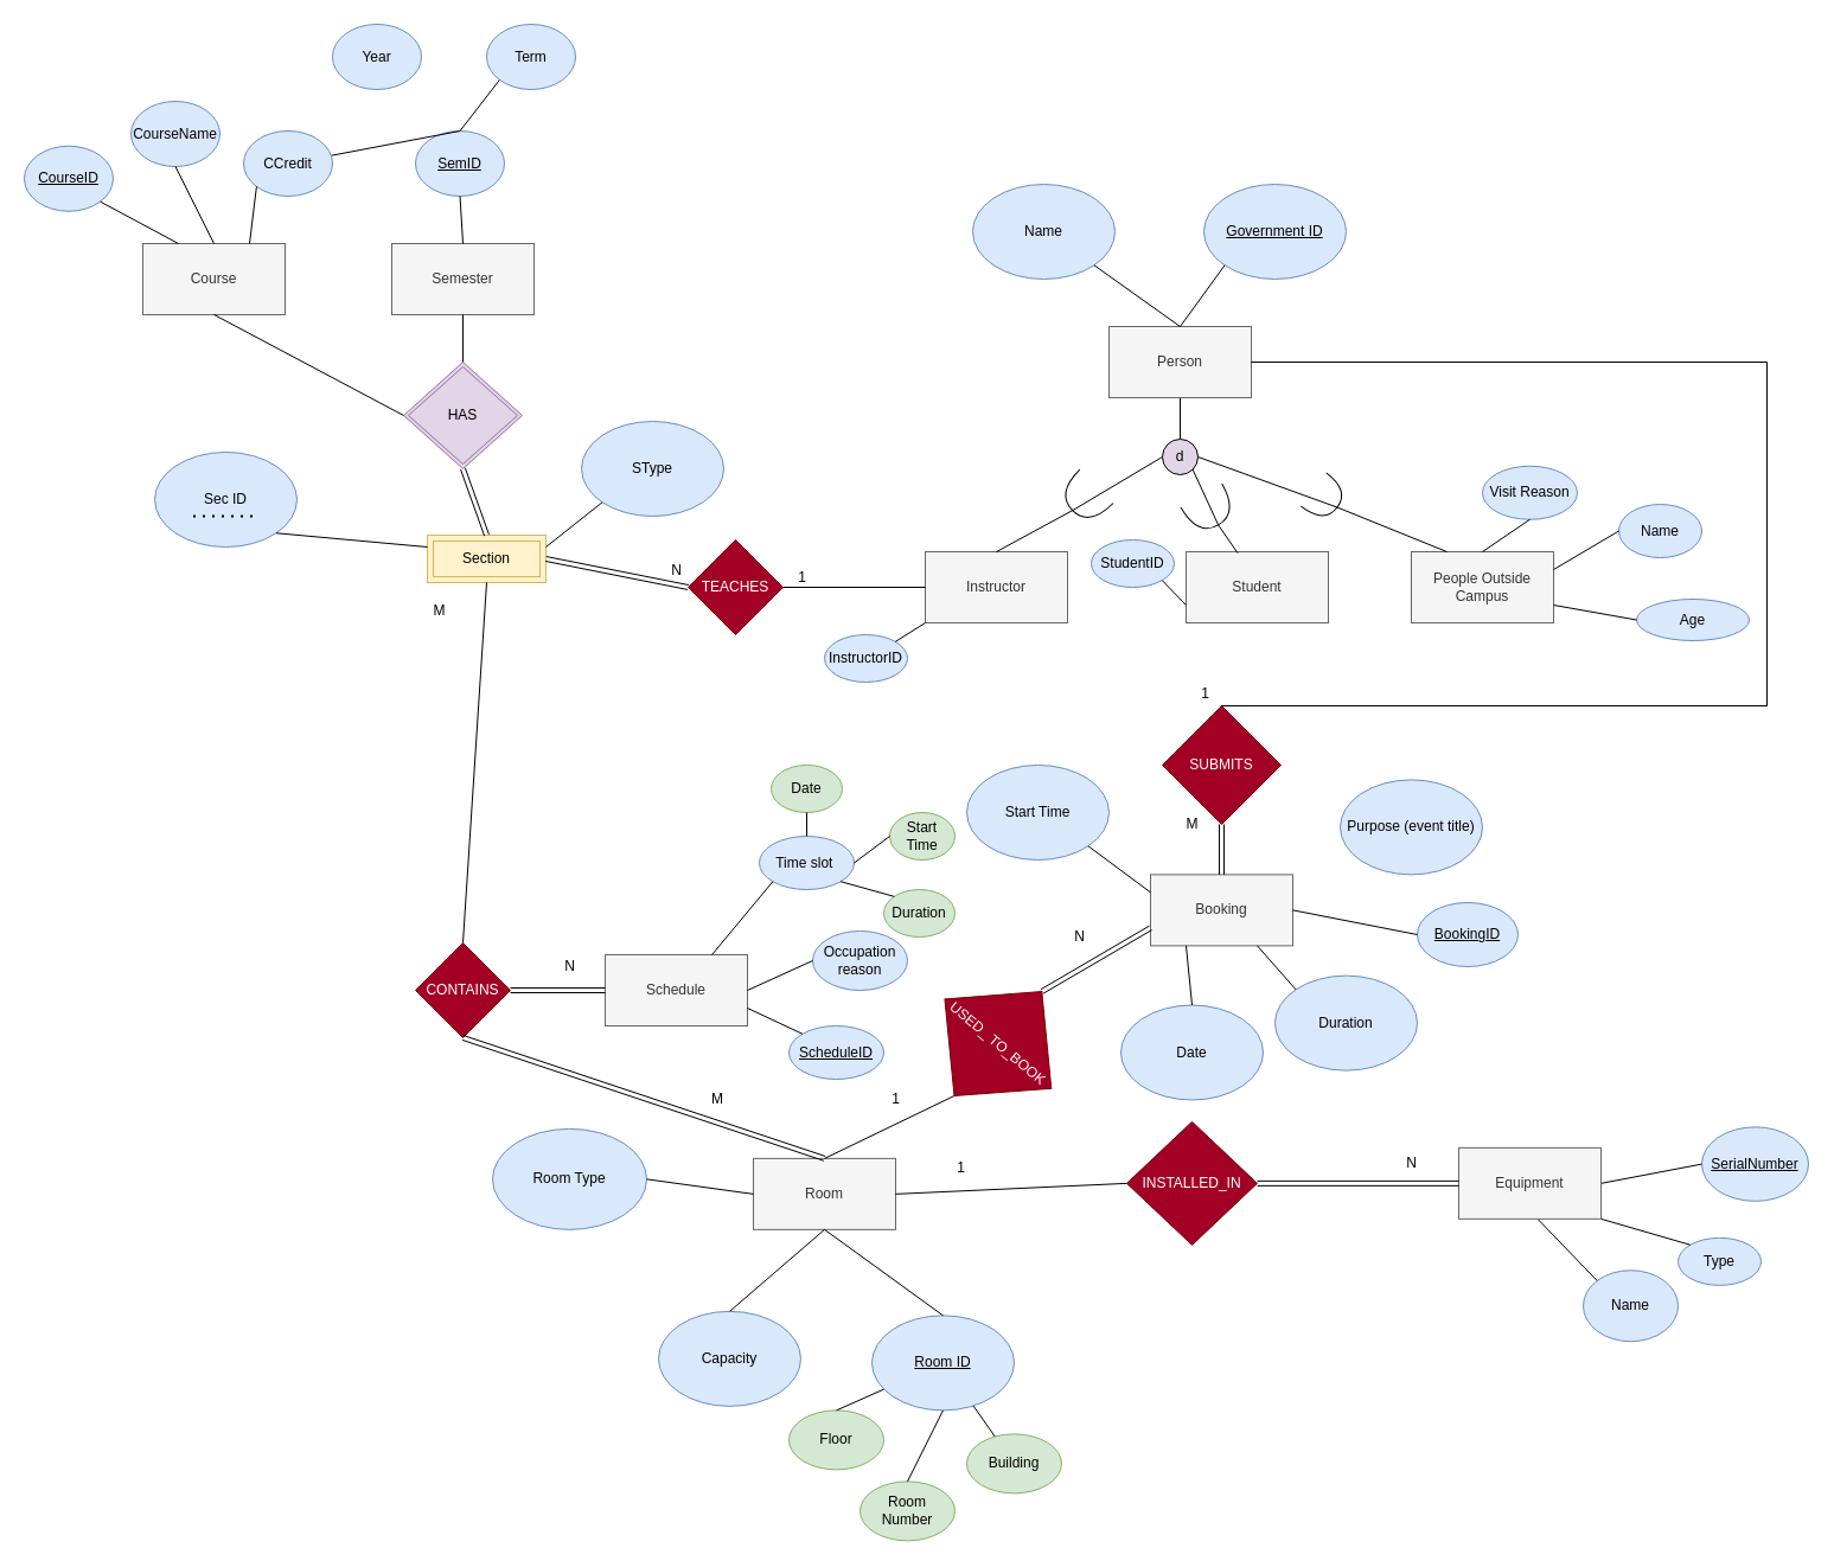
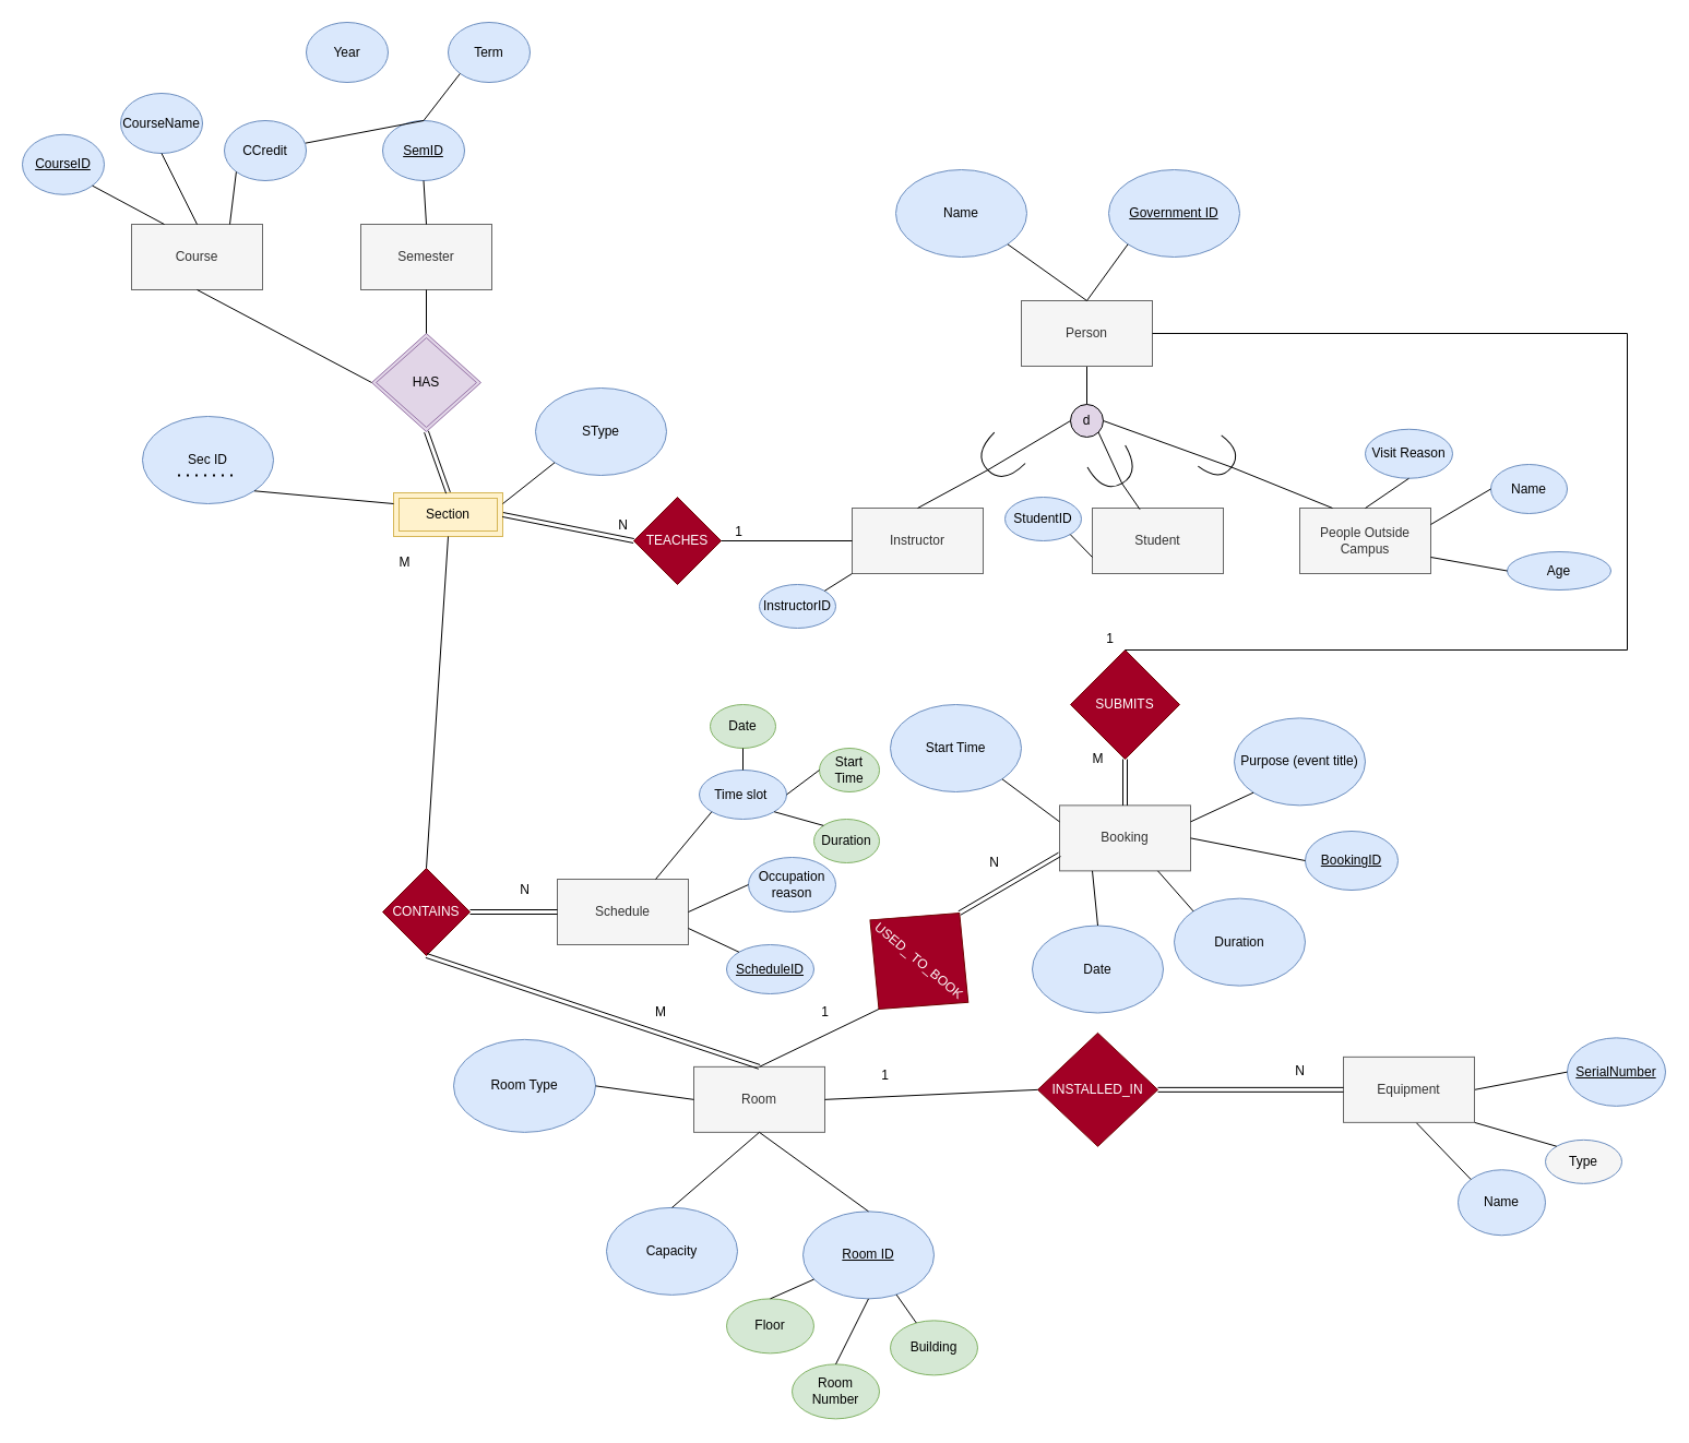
+ <mxCell id="66" value="" style="endArrow=none;html=1;exitX=1;exitY=0.25;exitDx=0;exitDy=0;entryX=0;entryY=1;entryDx=0;entryDy=0;" parent="1" source="38" target="34" edge="1"><mxGeometry width="50" height="50" relative="1" as="geometry"><mxPoint x="1010" y="797.38" as="sourcePoint" /><mxPoint x="1140" y="725" as="targetPoint" /></mxGeometry></mxCell>
- <mxCell id="16" value="Type" style="ellipse;whiteSpace=wrap;html=1;fillColor=#dae8fc;strokeColor=#6c8ebf;" parent="1" vertex="1"><mxGeometry x="1415" y="1043.86" width="70" height="40" as="geometry" /></mxCell>
+ <mxCell id="16" value="Type" style="ellipse;whiteSpace=wrap;html=1;fillColor=#f5f5f5;strokeColor=#6c8ebf;" parent="1" vertex="1"><mxGeometry x="1415" y="1043.86" width="70" height="40" as="geometry" /></mxCell>
